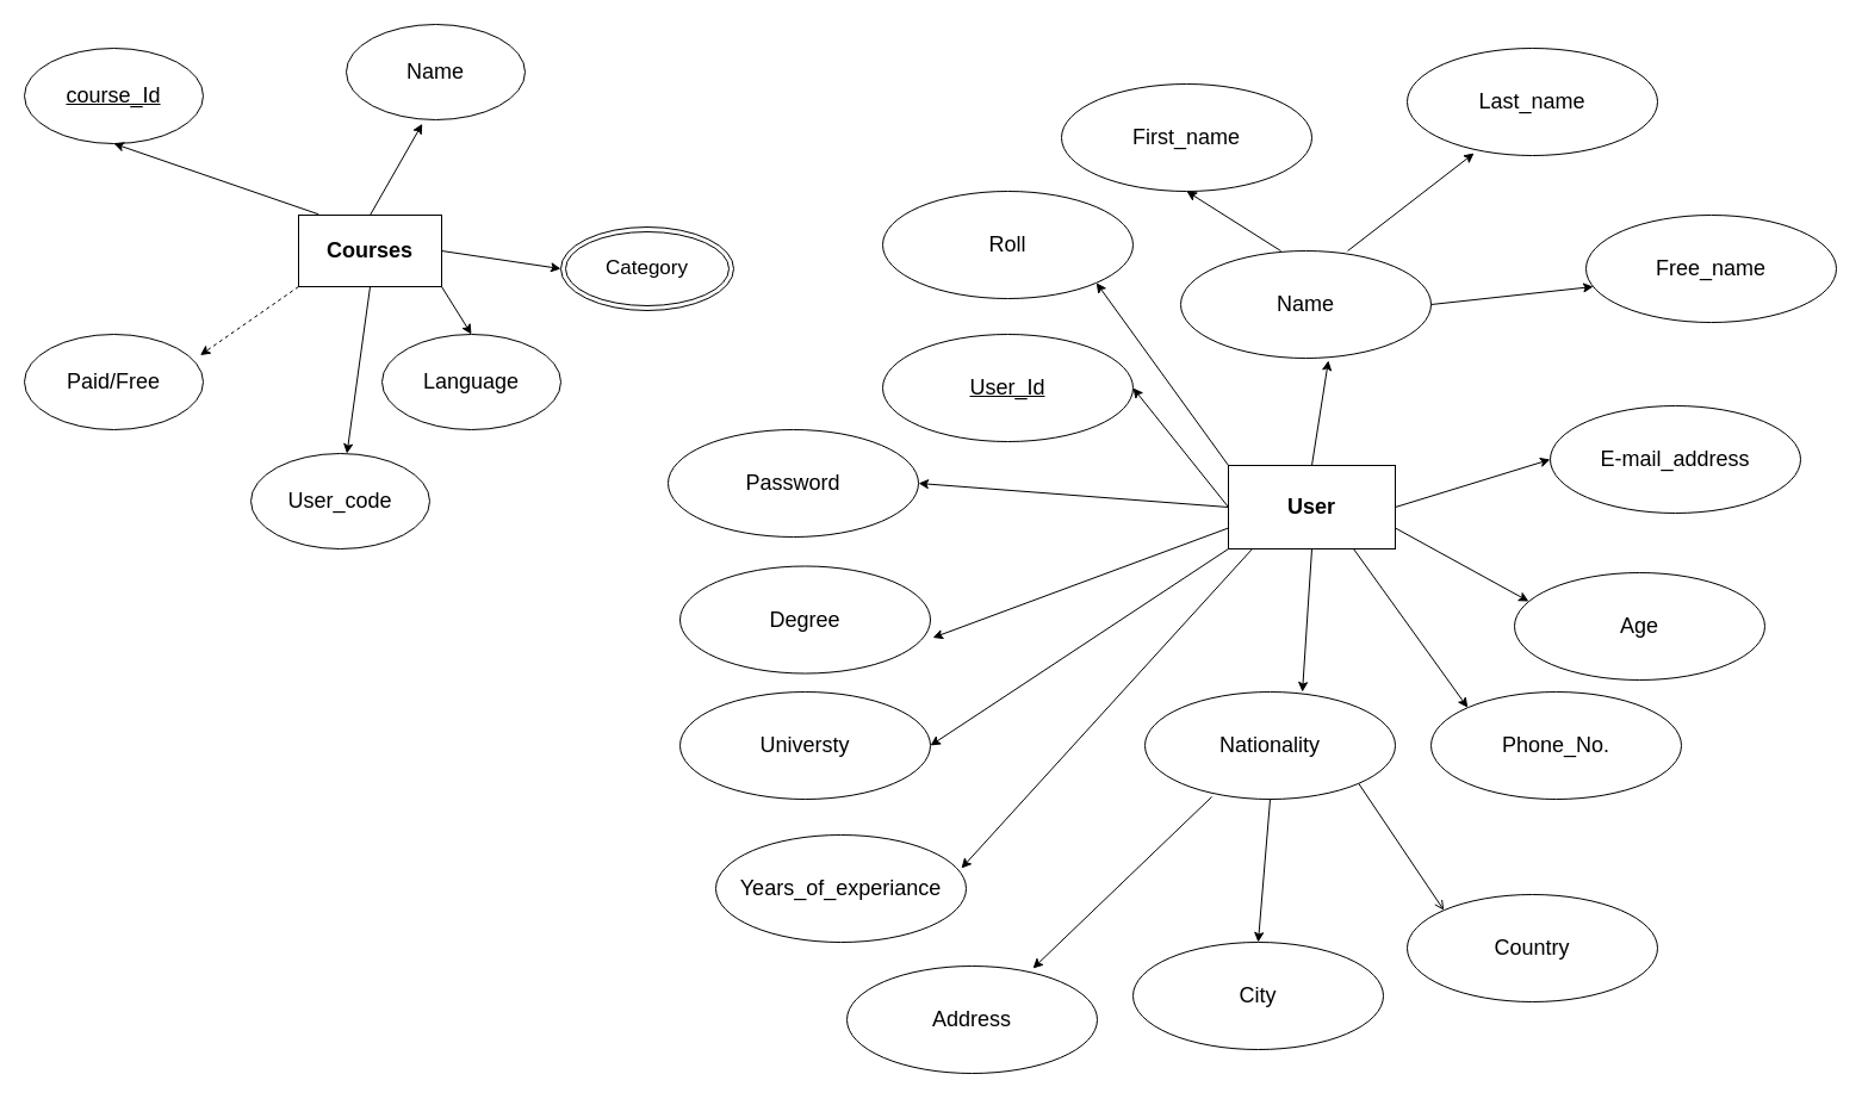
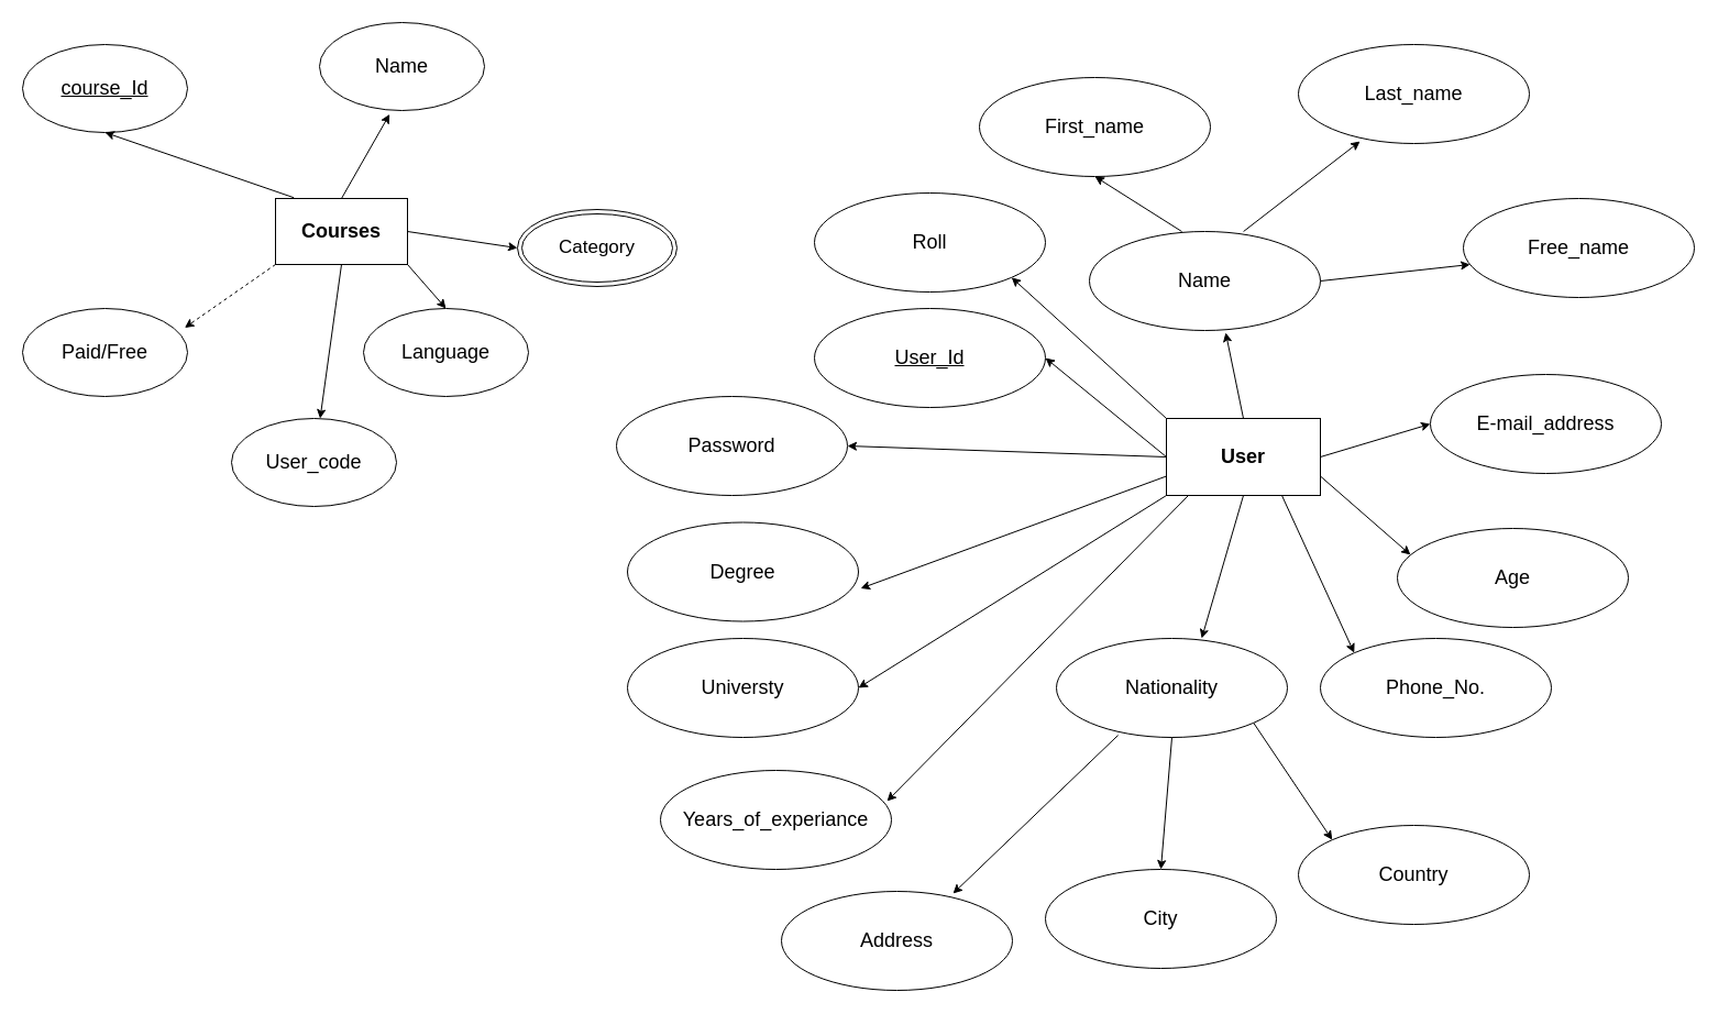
- <mxCell id="25" value="&lt;font style=&quot;font-size: 18px;&quot;&gt;Roll&lt;/font&gt;" style="ellipse;whiteSpace=wrap;html=1;" vertex="1" parent="1"><mxGeometry x="740" y="160" width="210" height="90" as="geometry" /></mxCell>
+ <mxCell id="25" value="&lt;font style=&quot;font-size: 18px;&quot;&gt;Roll&lt;/font&gt;" style="ellipse;whiteSpace=wrap;html=1;" vertex="1" parent="1"><mxGeometry x="740" y="175" width="210" height="90" as="geometry" /></mxCell>
- <mxCell id="48" value="&lt;font style=&quot;font-size: 18px;&quot;&gt;Language&lt;/font&gt;" style="ellipse;whiteSpace=wrap;html=1;" vertex="1" parent="1"><mxGeometry x="320" y="280" width="150" height="80" as="geometry" /></mxCell>
+ <mxCell id="48" value="&lt;font style=&quot;font-size: 18px;&quot;&gt;Language&lt;/font&gt;" style="ellipse;whiteSpace=wrap;html=1;" vertex="1" parent="1"><mxGeometry x="330" y="280" width="150" height="80" as="geometry" /></mxCell>
- <mxCell id="13" value="&lt;font style=&quot;font-size: 18px;&quot;&gt;&lt;b&gt;User&lt;/b&gt;&lt;/font&gt;" style="rounded=0;whiteSpace=wrap;html=1;" vertex="1" parent="1"><mxGeometry x="1030" y="390" width="140" height="70" as="geometry" /></mxCell>
+ <mxCell id="13" value="&lt;font style=&quot;font-size: 18px;&quot;&gt;&lt;b&gt;User&lt;/b&gt;&lt;/font&gt;" style="rounded=0;whiteSpace=wrap;html=1;" vertex="1" parent="1"><mxGeometry x="1060" y="380" width="140" height="70" as="geometry" /></mxCell>
- <mxCell id="37" value="" style="endArrow=open;html=1;rounded=0;exitX=1;exitY=1;exitDx=0;exitDy=0;entryX=0;entryY=0;entryDx=0;entryDy=0;" edge="1" parent="1" source="19" target="24"><mxGeometry width="50" height="50" relative="1" as="geometry"><mxPoint x="1090" y="540" as="sourcePoint" /><mxPoint x="1140" y="490" as="targetPoint" /></mxGeometry></mxCell>
+ <mxCell id="37" value="" style="endArrow=classic;html=1;rounded=0;exitX=1;exitY=1;exitDx=0;exitDy=0;entryX=0;entryY=0;entryDx=0;entryDy=0;" edge="1" parent="1" source="19" target="24"><mxGeometry width="50" height="50" relative="1" as="geometry"><mxPoint x="1090" y="540" as="sourcePoint" /><mxPoint x="1140" y="490" as="targetPoint" /></mxGeometry></mxCell>
